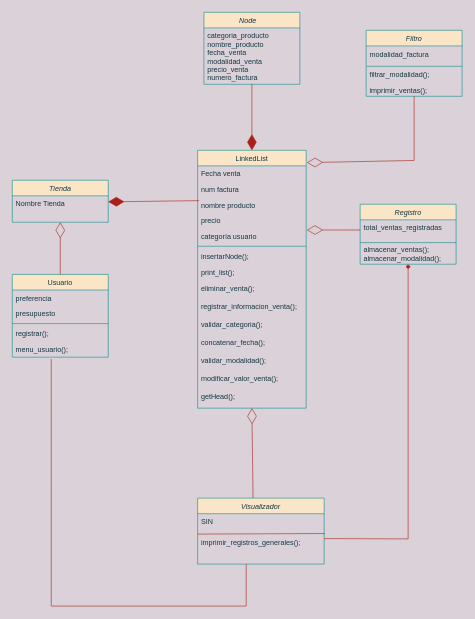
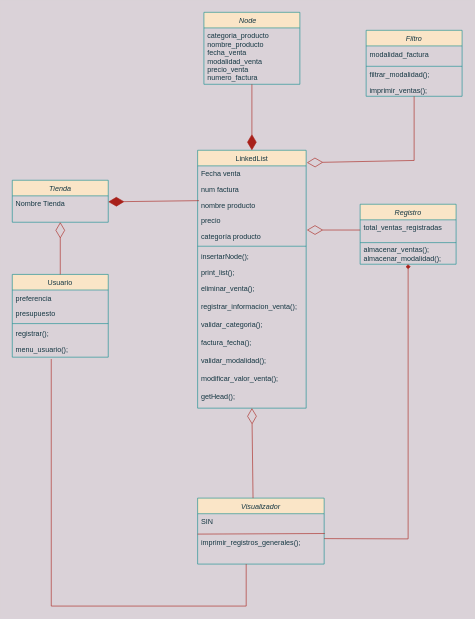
- <mxCell id="15" value="categoría usuario" style="text;align=left;verticalAlign=top;spacingLeft=4;spacingRight=4;overflow=hidden;rotatable=0;points=[[0,0.5],[1,0.5]];portConstraint=eastwest;rounded=0;shadow=0;html=0;fontColor=#143642;labelBackgroundColor=none;" parent="10" vertex="1"><mxGeometry y="130" width="181" height="26" as="geometry" /></mxCell>
+ <mxCell id="15" value="categoría producto" style="text;align=left;verticalAlign=top;spacingLeft=4;spacingRight=4;overflow=hidden;rotatable=0;points=[[0,0.5],[1,0.5]];portConstraint=eastwest;rounded=0;shadow=0;html=0;fontColor=#143642;labelBackgroundColor=none;" parent="10" vertex="1"><mxGeometry y="130" width="181" height="26" as="geometry" /></mxCell>
- <mxCell id="22" value="concatenar_fecha();" style="text;html=1;strokeColor=none;fillColor=none;align=left;verticalAlign=middle;whiteSpace=wrap;rounded=0;fontColor=#143642;spacingLeft=4;" vertex="1" parent="10"><mxGeometry y="306" width="181" height="30" as="geometry" /></mxCell>
+ <mxCell id="22" value="factura_fecha();" style="text;html=1;strokeColor=none;fillColor=none;align=left;verticalAlign=middle;whiteSpace=wrap;rounded=0;fontColor=#143642;spacingLeft=4;" vertex="1" parent="10"><mxGeometry y="306" width="181" height="30" as="geometry" /></mxCell>
